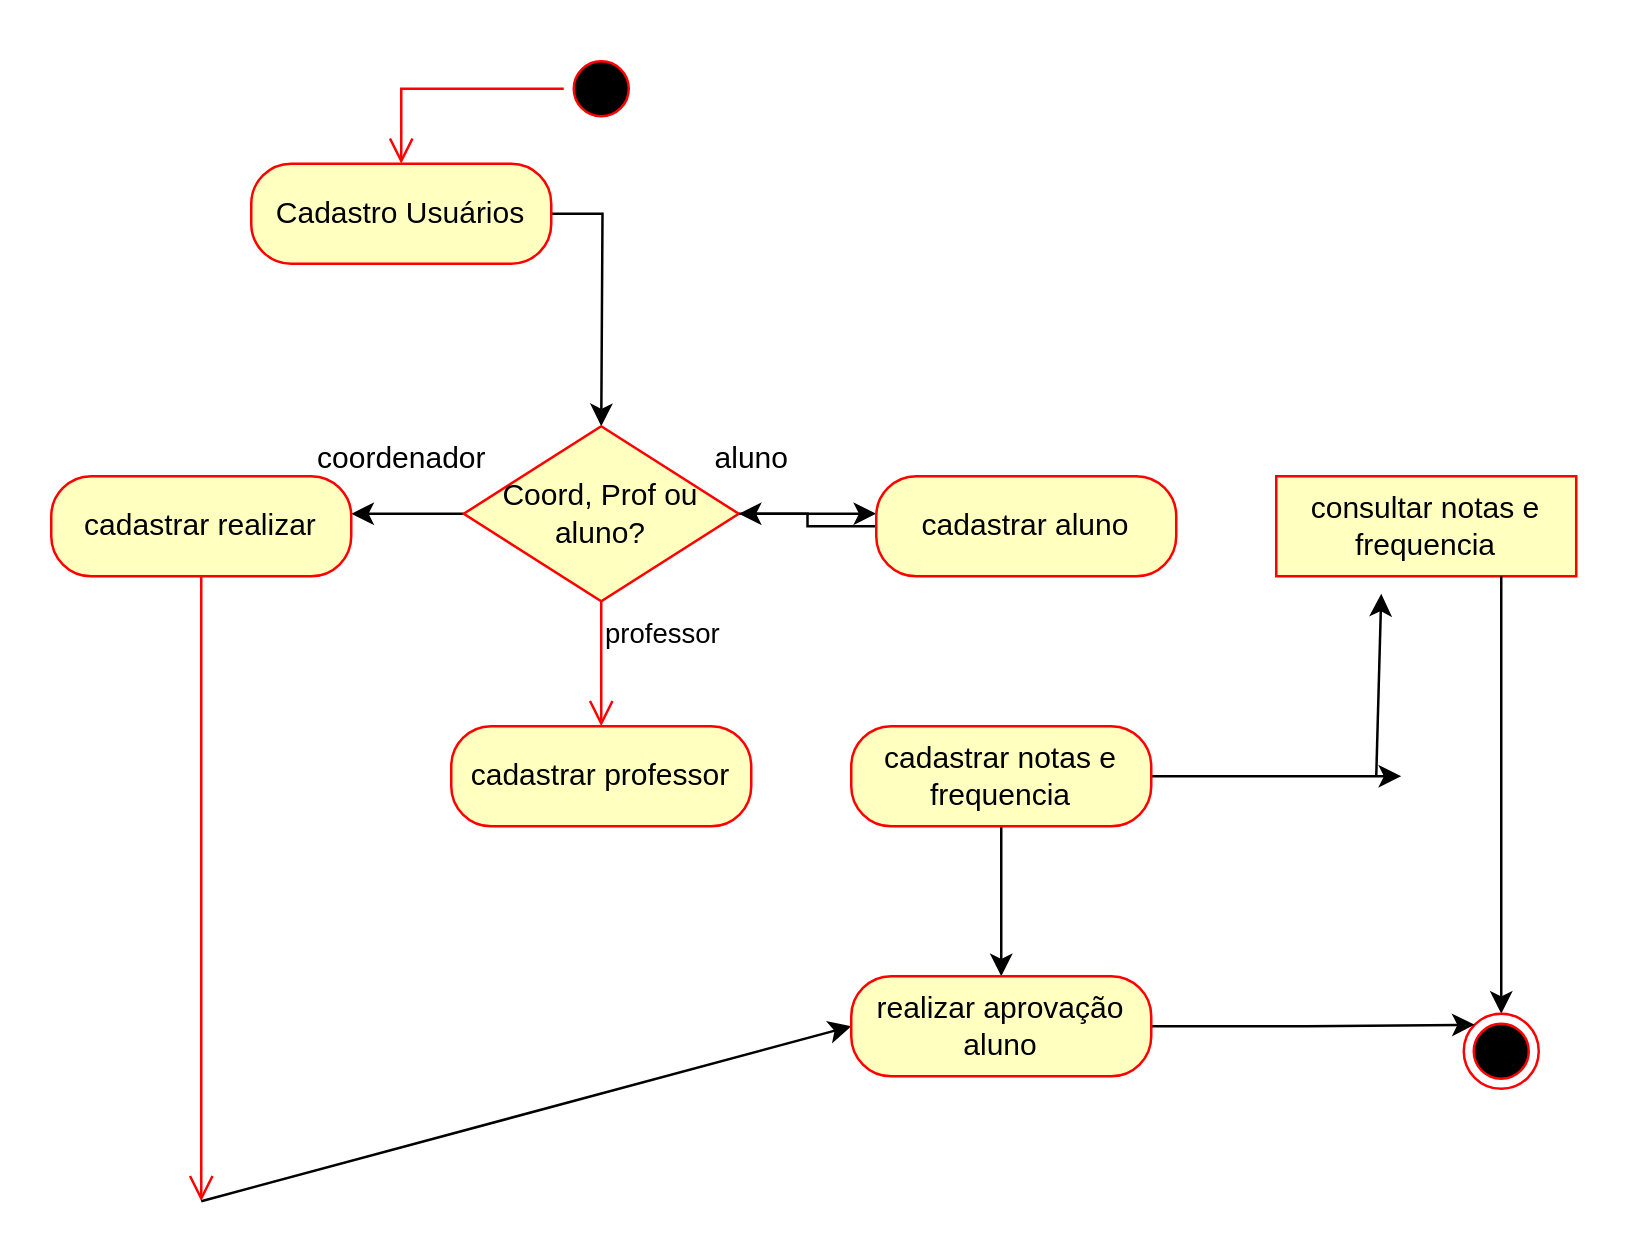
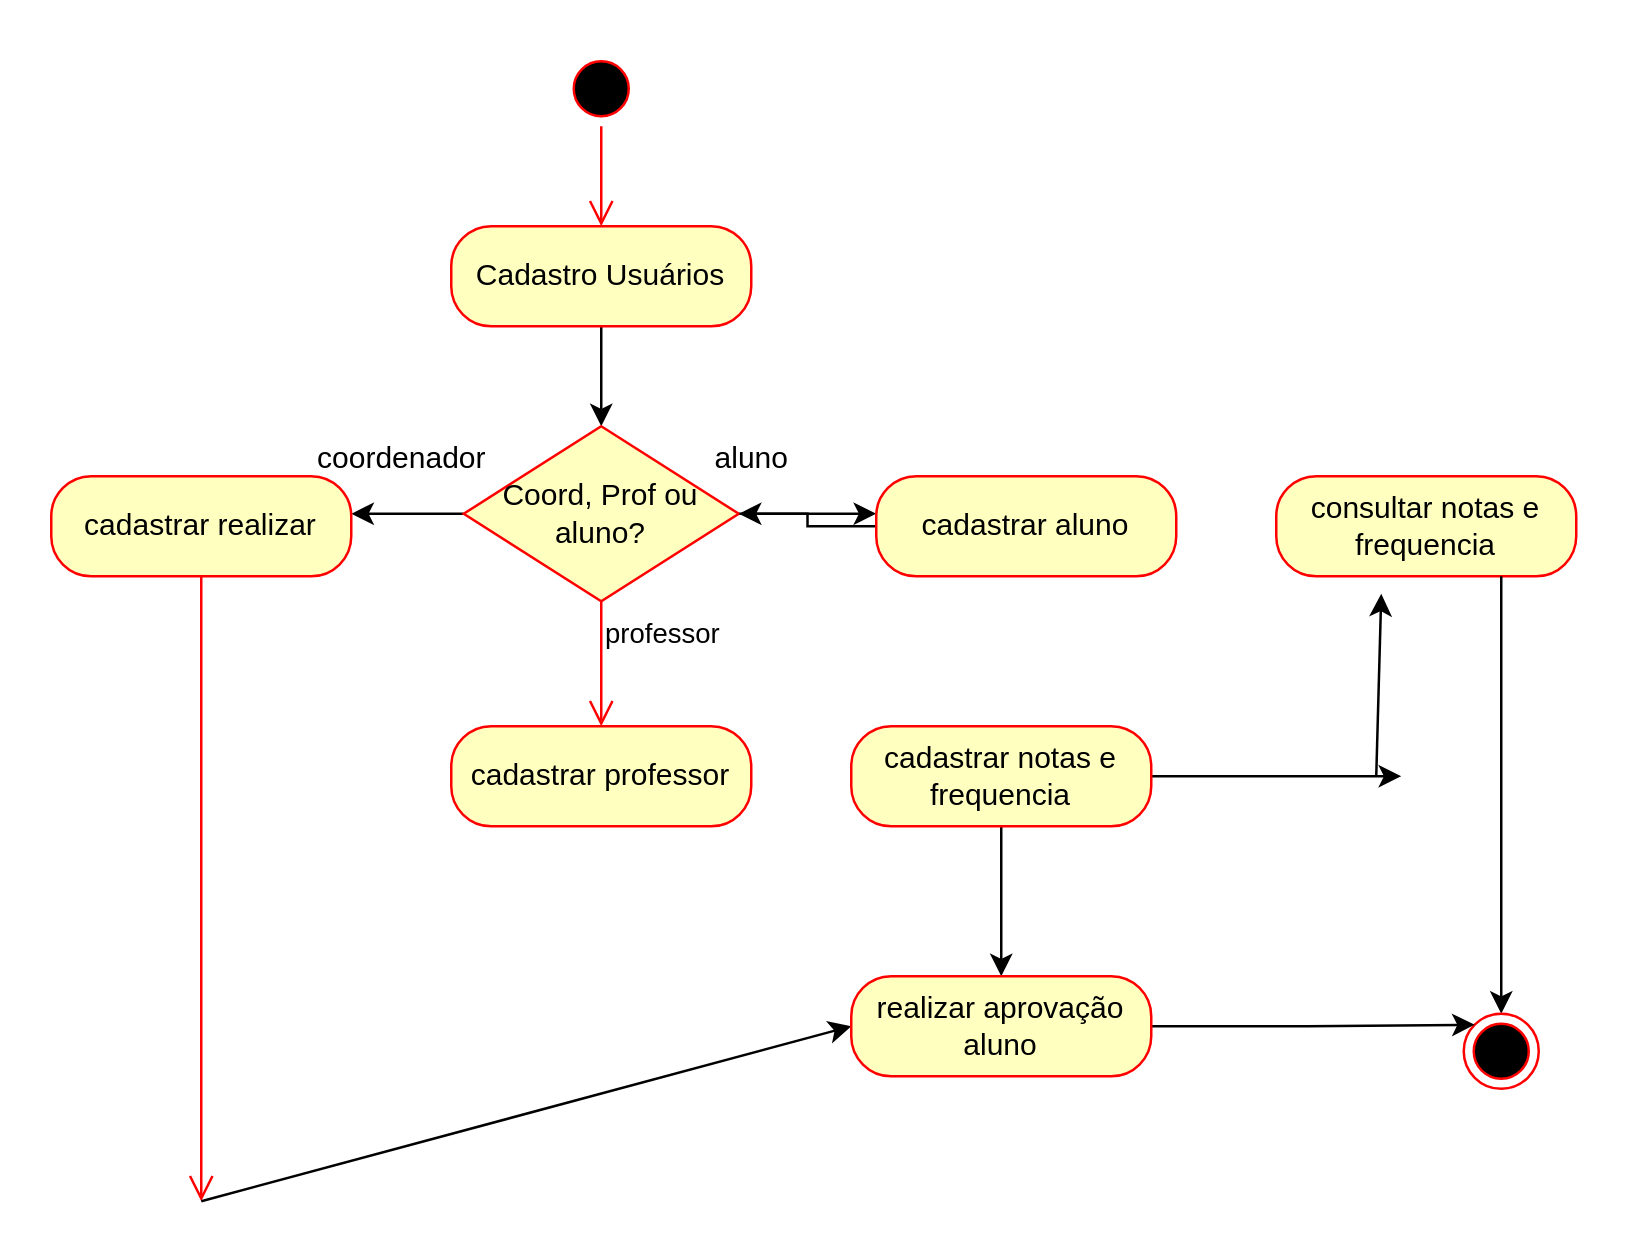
- <mxCell id="5" value="Cadastro Usuários" style="rounded=1;whiteSpace=wrap;html=1;arcSize=40;fontColor=#000000;fillColor=#ffffc0;strokeColor=#ff0000;" vertex="1" parent="1"><mxGeometry x="100" y="65" width="120" height="40" as="geometry" /></mxCell>
+ <mxCell id="5" value="Cadastro Usuários" style="rounded=1;whiteSpace=wrap;html=1;arcSize=40;fontColor=#000000;fillColor=#ffffc0;strokeColor=#ff0000;" vertex="1" parent="1"><mxGeometry x="180" y="90" width="120" height="40" as="geometry" /></mxCell>
- <mxCell id="17" value="consultar notas e frequencia" style="whiteSpace=wrap;html=1;arcSize=40;fontColor=#000000;fillColor=#ffffc0;strokeColor=#ff0000;rounded=0;" vertex="1" parent="1"><mxGeometry x="510" y="190" width="120" height="40" as="geometry" /></mxCell>
+ <mxCell id="17" value="consultar notas e frequencia" style="rounded=1;whiteSpace=wrap;html=1;arcSize=40;fontColor=#000000;fillColor=#ffffc0;strokeColor=#ff0000;" vertex="1" parent="1"><mxGeometry x="510" y="190" width="120" height="40" as="geometry" /></mxCell>
